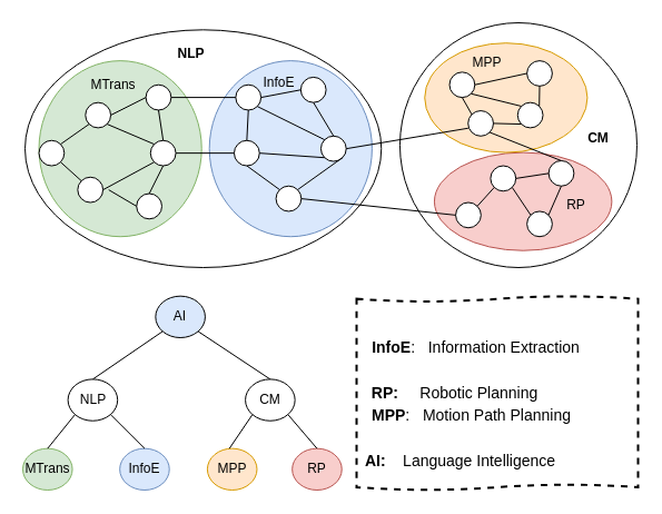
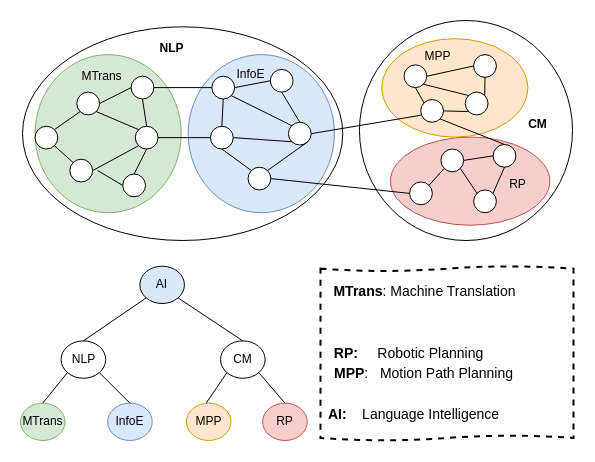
+ <mxCell id="79" value="&lt;div style=&quot;text-align: left ; font-size: 14px&quot;&gt;&lt;font style=&quot;font-size: 14px&quot;&gt;&lt;b&gt;MTrans&lt;/b&gt;:&amp;nbsp;Machine Translation&lt;/font&gt;&lt;/div&gt;" style="text;html=1;resizable=0;autosize=1;align=center;verticalAlign=middle;points=[];fillColor=none;strokeColor=none;rounded=0;dashed=1;" vertex="1" parent="77"><mxGeometry x="3.5" y="15.17" width="200" height="20" as="geometry" /></mxCell>
- <mxCell id="80" value="&lt;div style=&quot;text-align: left&quot;&gt;&lt;font style=&quot;font-size: 14px&quot;&gt;&lt;b&gt;InfoE&lt;/b&gt;:&amp;nbsp; &amp;nbsp;Information Extraction&lt;/font&gt;&lt;/div&gt;" style="text;html=1;resizable=0;autosize=1;align=center;verticalAlign=middle;points=[];fillColor=none;strokeColor=none;rounded=0;dashed=1;" vertex="1" parent="77"><mxGeometry x="6.5" y="36.17" width="200" height="20" as="geometry" /></mxCell>
